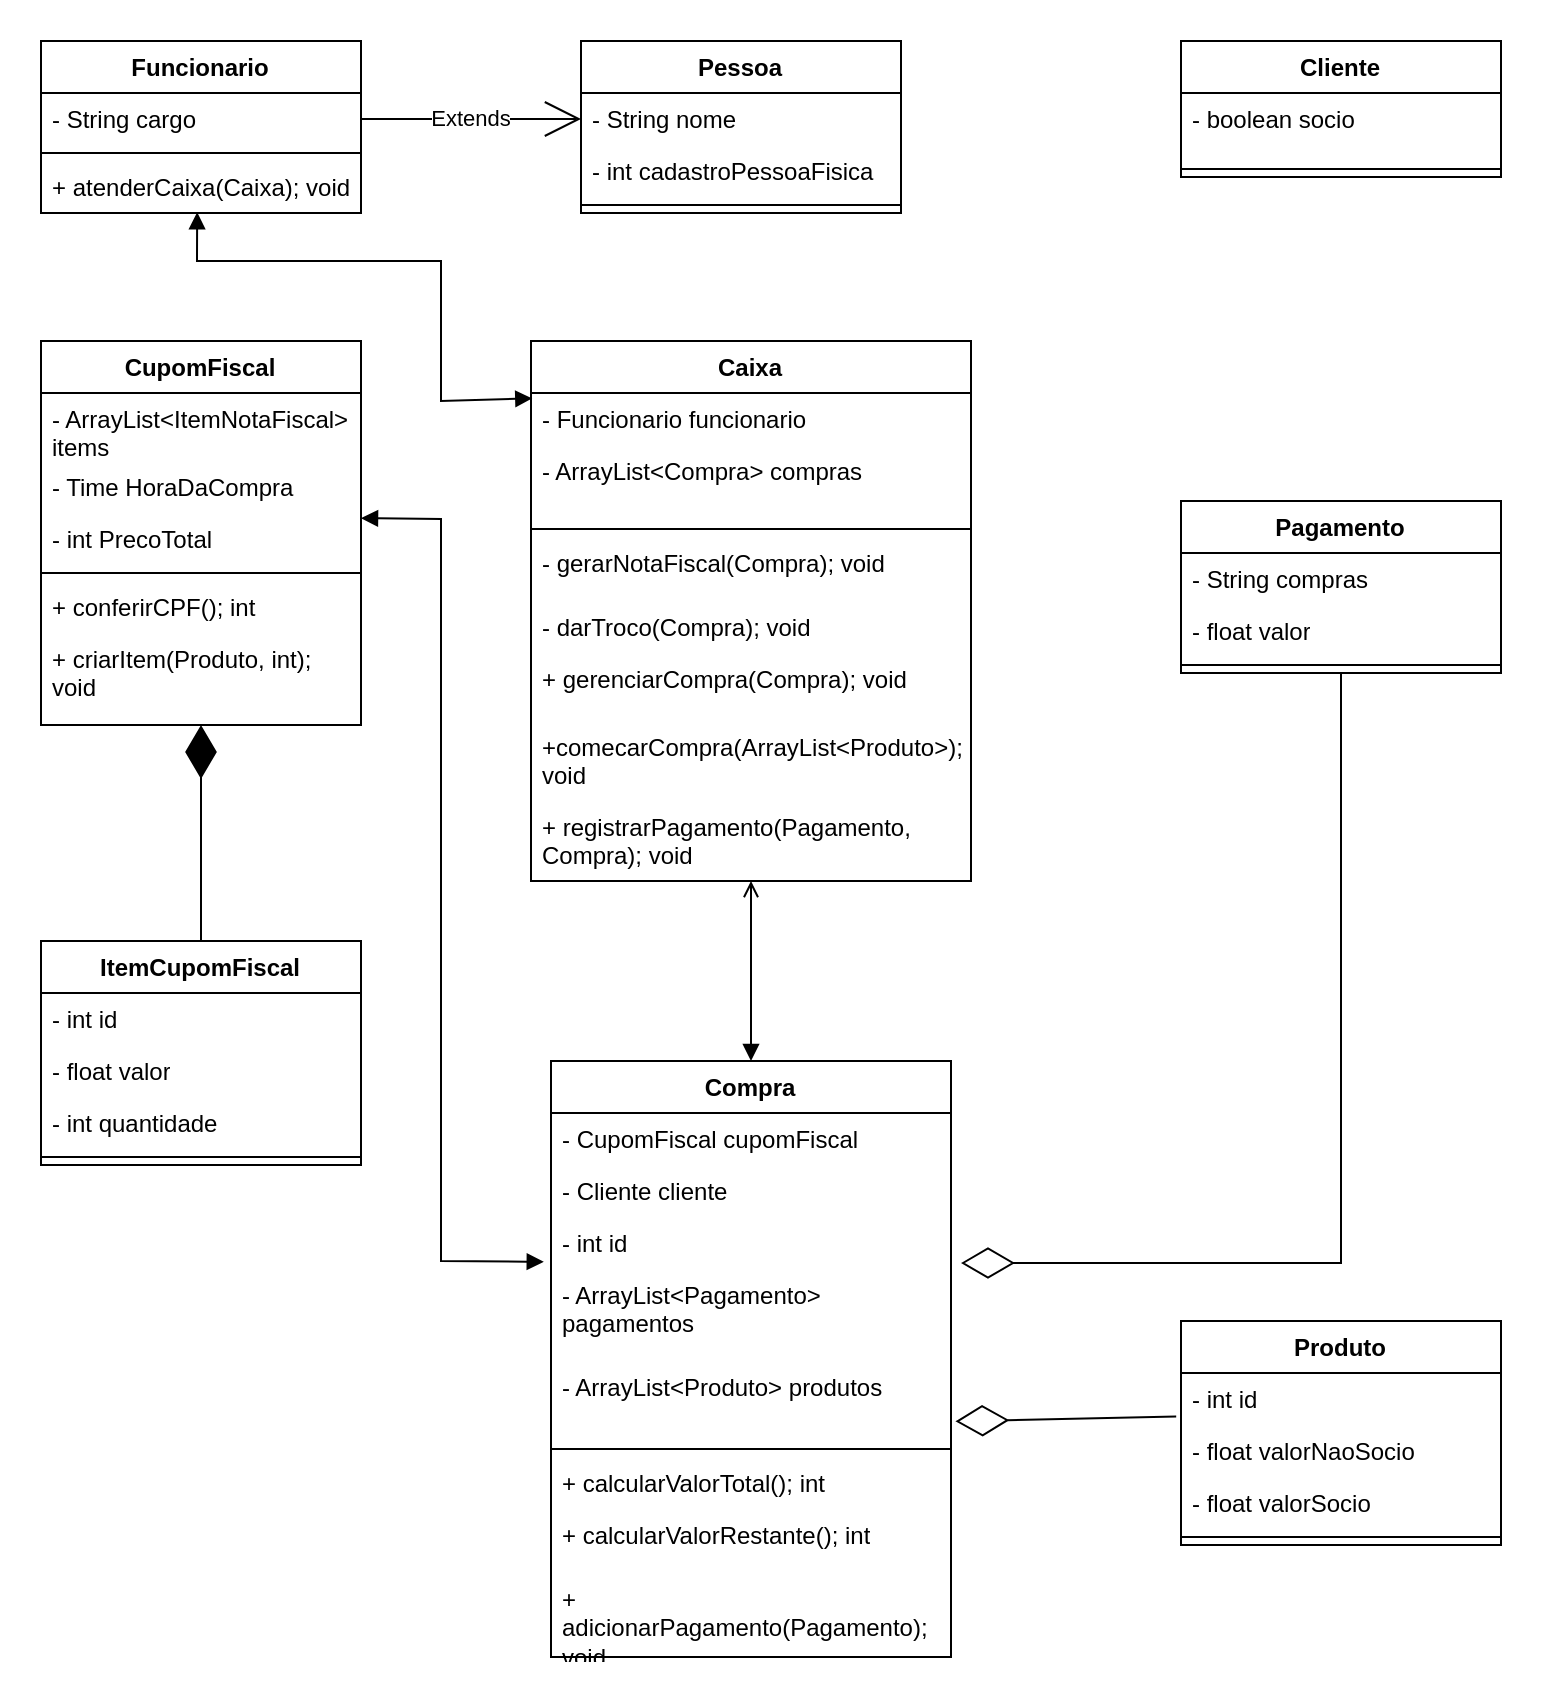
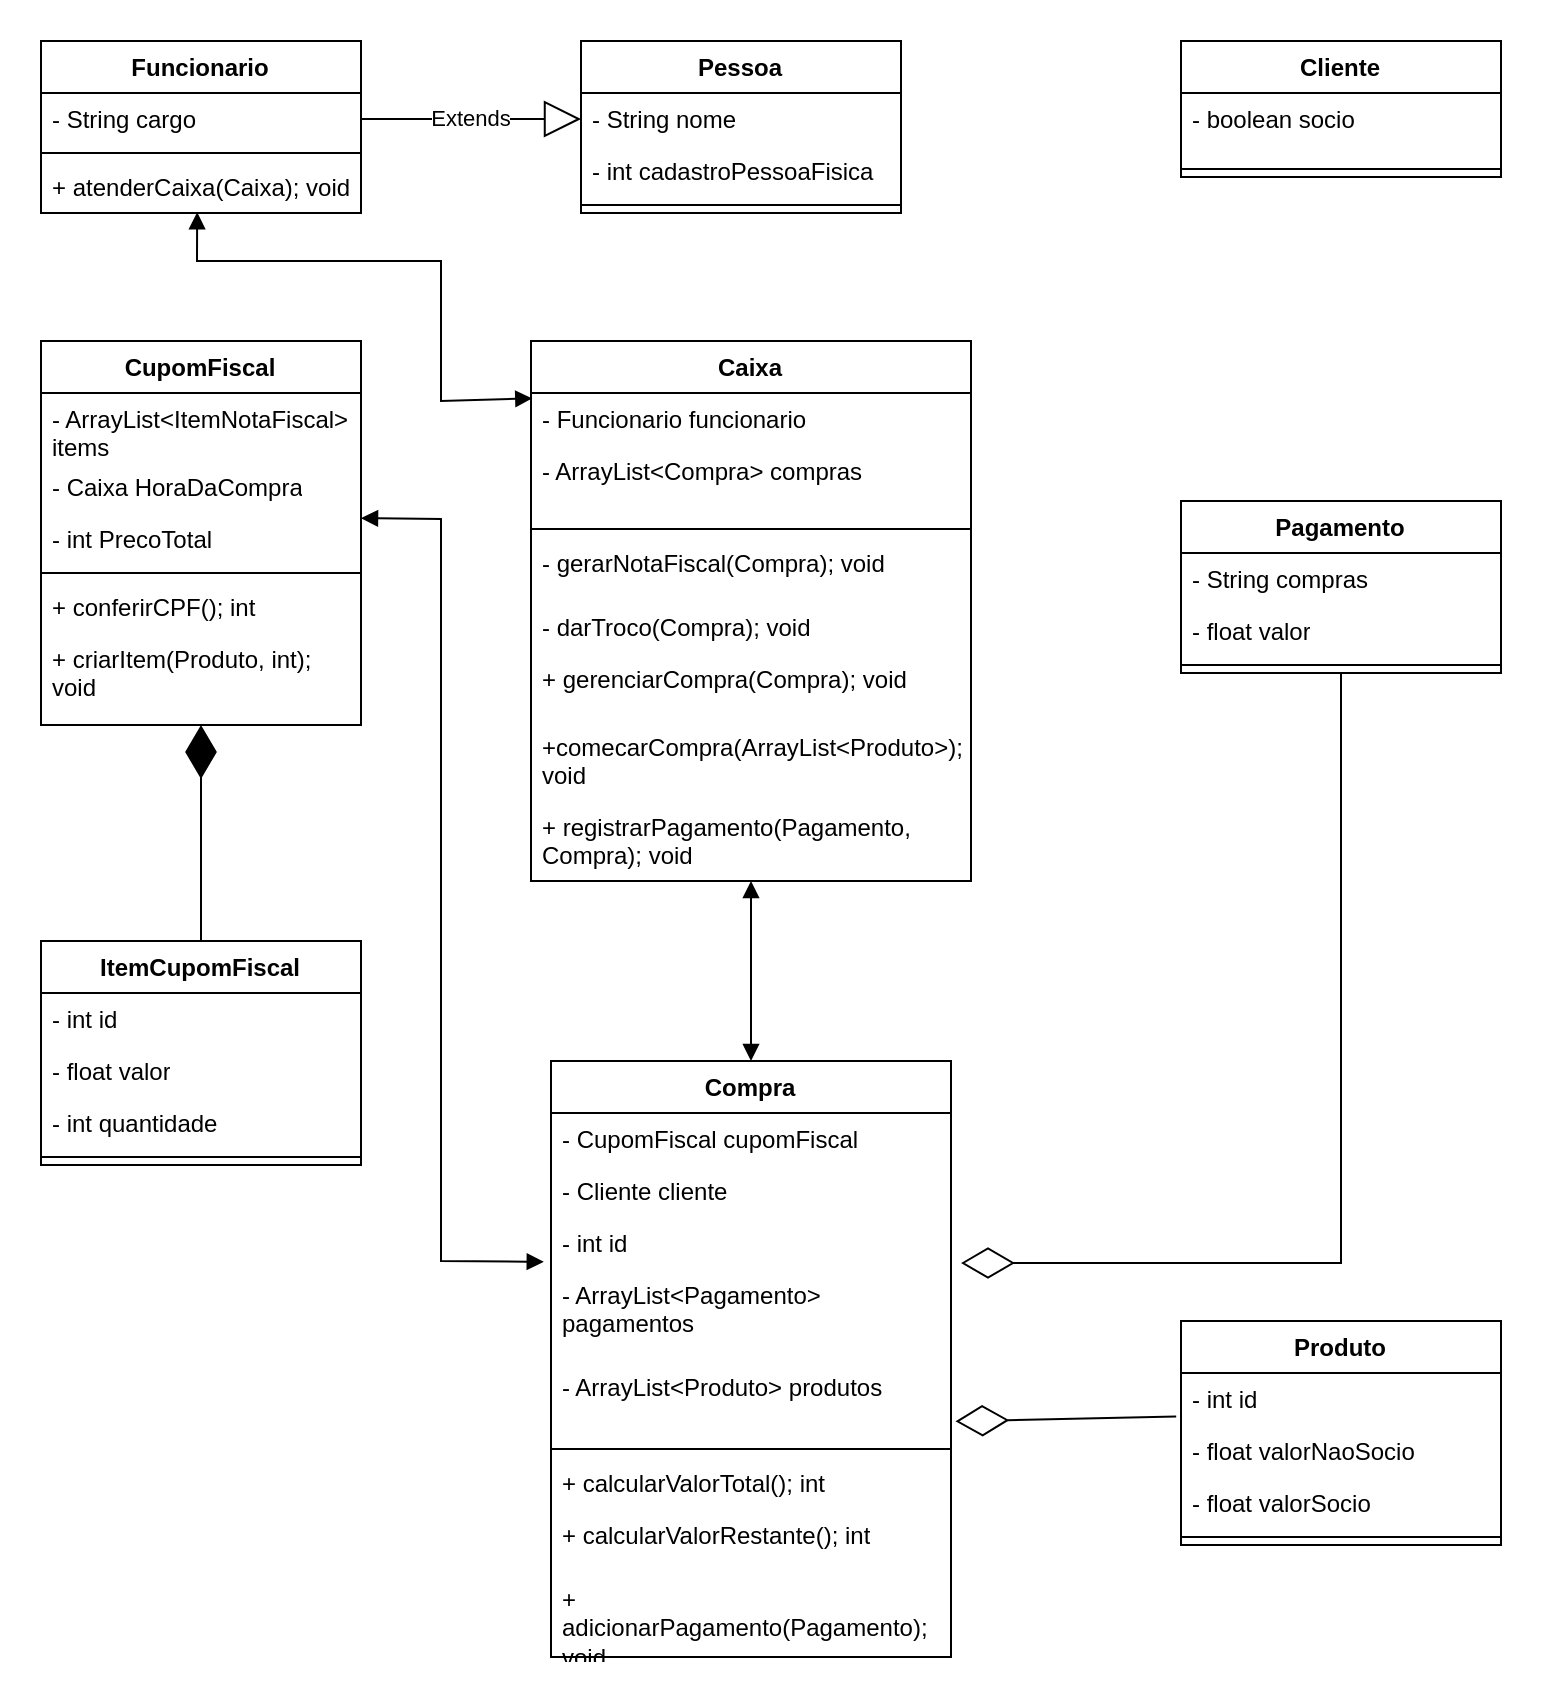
- <mxCell id="23" value="Extends" style="endArrow=open;endSize=16;endFill=0;html=1;rounded=0;entryX=0;entryY=0.5;entryDx=0;entryDy=0;exitX=1;exitY=0.5;exitDx=0;exitDy=0;" parent="1" target="13" edge="1" source="17"><mxGeometry width="160" relative="1" as="geometry"><mxPoint x="220" y="62.5" as="sourcePoint" /><mxPoint x="380" y="62.5" as="targetPoint" /></mxGeometry></mxCell>
+ <mxCell id="23" value="Extends" style="endArrow=block;endSize=16;endFill=0;html=1;rounded=0;entryX=0;entryY=0.5;entryDx=0;entryDy=0;exitX=1;exitY=0.5;exitDx=0;exitDy=0;" parent="1" target="13" edge="1" source="17"><mxGeometry width="160" relative="1" as="geometry"><mxPoint x="220" y="62.5" as="sourcePoint" /><mxPoint x="380" y="62.5" as="targetPoint" /></mxGeometry></mxCell>
- <mxCell id="26" value="- Time HoraDaCompra" style="text;strokeColor=none;fillColor=none;align=left;verticalAlign=top;spacingLeft=4;spacingRight=4;overflow=hidden;rotatable=0;points=[[0,0.5],[1,0.5]];portConstraint=eastwest;whiteSpace=wrap;html=1;" parent="24" vertex="1"><mxGeometry y="60" width="160" height="26" as="geometry" /></mxCell>
+ <mxCell id="26" value="- Caixa HoraDaCompra" style="text;strokeColor=none;fillColor=none;align=left;verticalAlign=top;spacingLeft=4;spacingRight=4;overflow=hidden;rotatable=0;points=[[0,0.5],[1,0.5]];portConstraint=eastwest;whiteSpace=wrap;html=1;" parent="24" vertex="1"><mxGeometry y="60" width="160" height="26" as="geometry" /></mxCell>
- <mxCell id="58" value="" style="endArrow=open;startArrow=block;endFill=1;startFill=1;html=1;rounded=0;entryX=0.5;entryY=1;entryDx=0;entryDy=0;exitX=0.5;exitY=0;exitDx=0;exitDy=0;" parent="1" source="41" target="2" edge="1"><mxGeometry width="160" relative="1" as="geometry"><mxPoint x="375" y="350" as="sourcePoint" /><mxPoint x="535" y="350" as="targetPoint" /></mxGeometry></mxCell>
+ <mxCell id="58" value="" style="endArrow=block;startArrow=block;endFill=1;startFill=1;html=1;rounded=0;entryX=0.5;entryY=1;entryDx=0;entryDy=0;exitX=0.5;exitY=0;exitDx=0;exitDy=0;" parent="1" source="41" target="2" edge="1"><mxGeometry width="160" relative="1" as="geometry"><mxPoint x="375" y="350" as="sourcePoint" /><mxPoint x="535" y="350" as="targetPoint" /></mxGeometry></mxCell>
